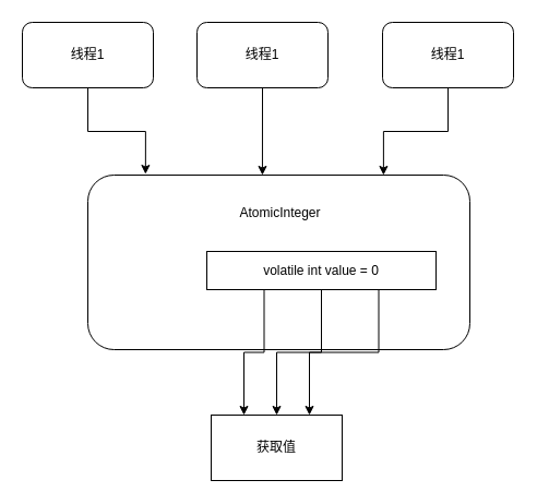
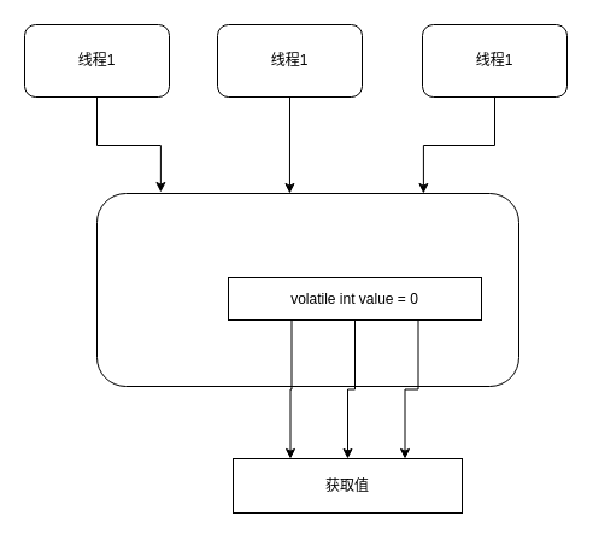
- <mxCell id="3" value="AtomicInteger" style="text;html=1;strokeColor=none;fillColor=none;align=center;verticalAlign=middle;whiteSpace=wrap;rounded=0;" vertex="1" parent="1"><mxGeometry x="213" y="180" width="87" height="30" as="geometry" /></mxCell>
- <mxCell id="8" value="获取值" style="rounded=0;whiteSpace=wrap;html=1;" vertex="1" parent="1"><mxGeometry x="193" y="380" width="120" height="60" as="geometry" /></mxCell>
+ <mxCell id="8" value="获取值" style="rounded=0;whiteSpace=wrap;html=1;" vertex="1" parent="1"><mxGeometry x="193" y="380" width="190" height="45" as="geometry" /></mxCell>
